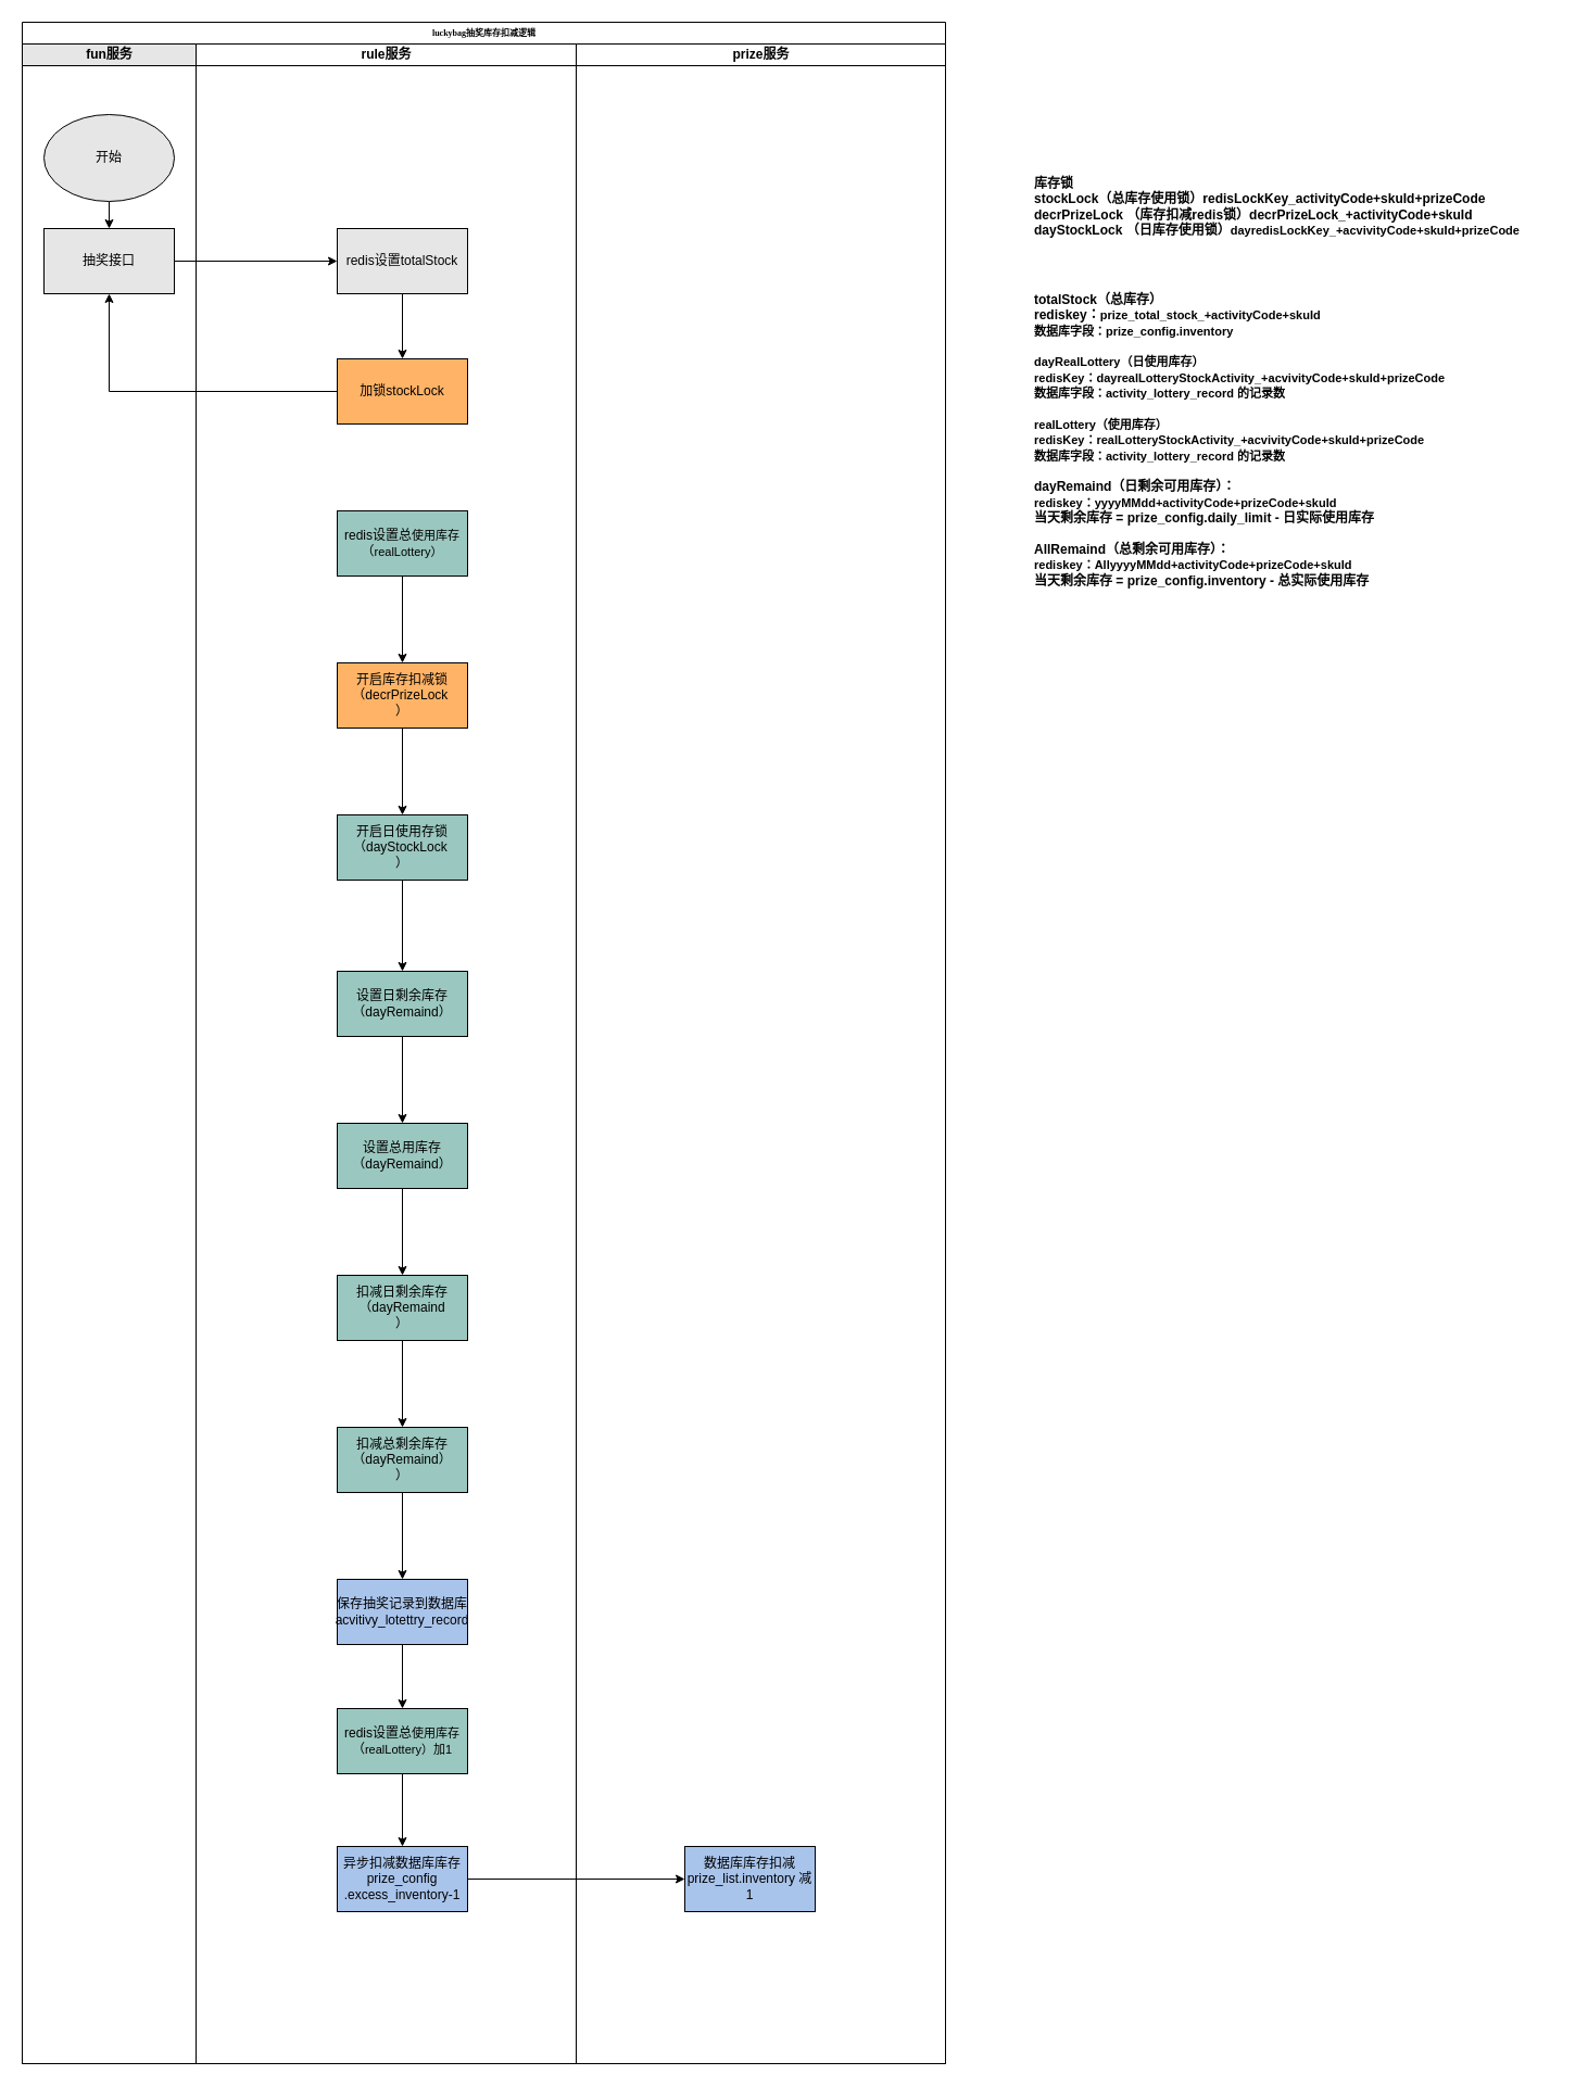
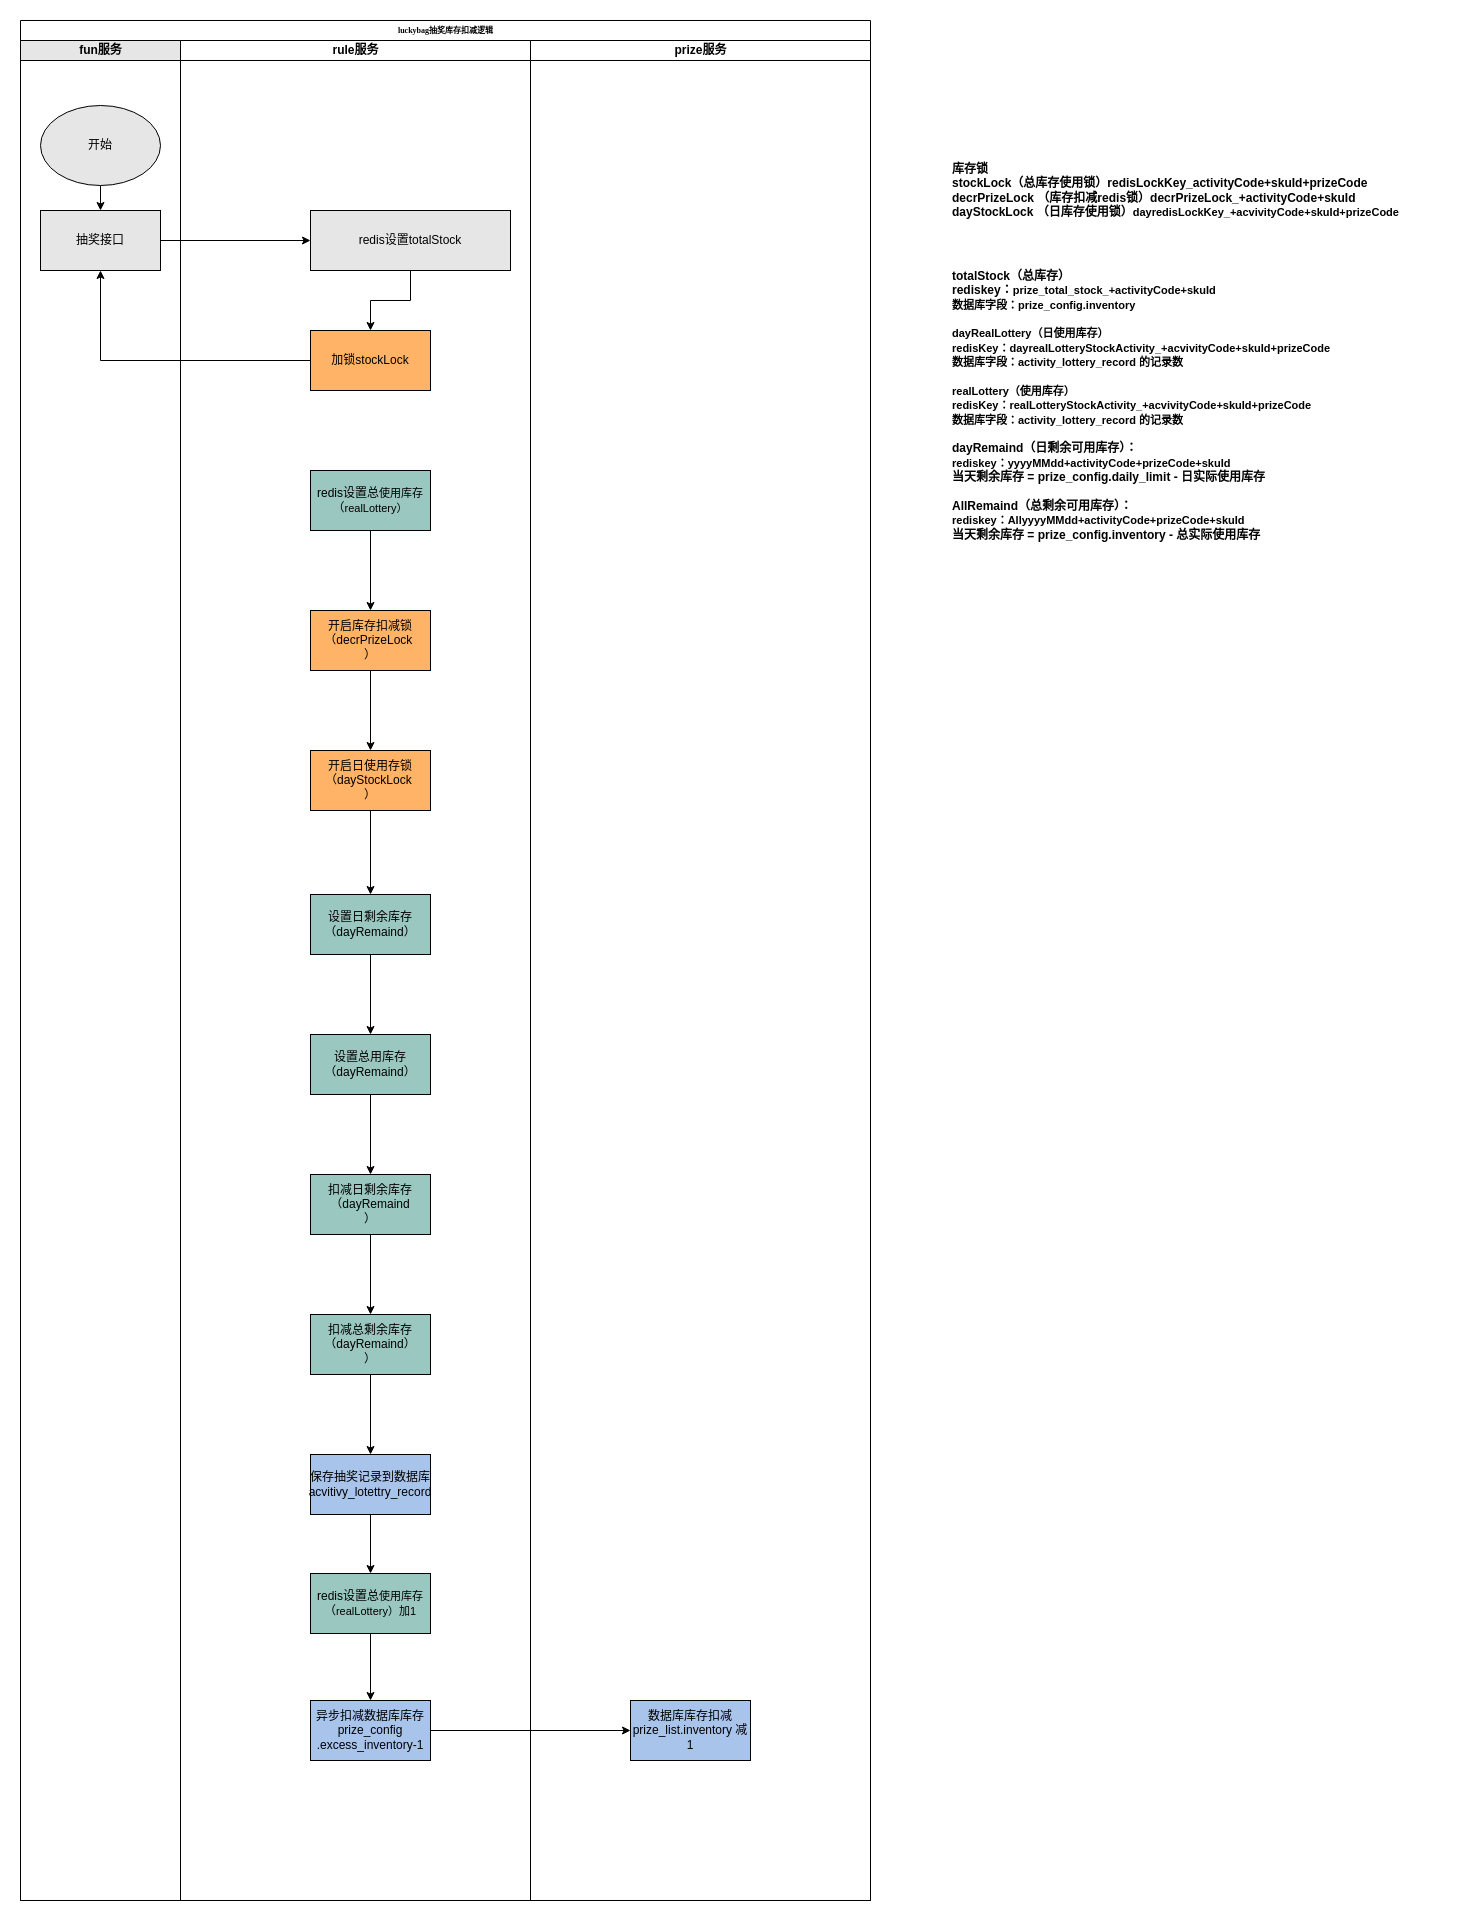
- <mxCell id="8" value="redis设置totalStock" style="whiteSpace=wrap;html=1;fillColor=#E6E6E6;" vertex="1" parent="7"><mxGeometry x="130" y="170" width="120" height="60" as="geometry" /></mxCell>
+ <mxCell id="8" value="redis设置totalStock" style="whiteSpace=wrap;html=1;fillColor=#E6E6E6;" vertex="1" parent="7"><mxGeometry x="130" y="170" width="200" height="60" as="geometry" /></mxCell>
- <mxCell id="26" value="开启日使用存锁（&lt;span style=&quot;text-align: left;&quot;&gt;dayStockLock&amp;nbsp;&lt;/span&gt;&lt;br&gt;）" style="whiteSpace=wrap;html=1;fillColor=#9ac7bf;" vertex="1" parent="1"><mxGeometry x="310" y="750" width="120" height="60" as="geometry" /></mxCell>
+ <mxCell id="26" value="开启日使用存锁（&lt;span style=&quot;text-align: left;&quot;&gt;dayStockLock&amp;nbsp;&lt;/span&gt;&lt;br&gt;）" style="whiteSpace=wrap;html=1;fillColor=#FFB366;" vertex="1" parent="1"><mxGeometry x="310" y="750" width="120" height="60" as="geometry" /></mxCell>
